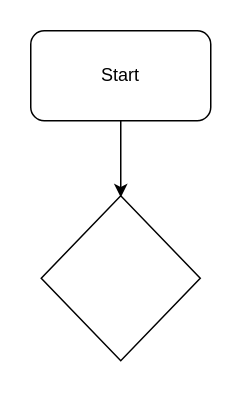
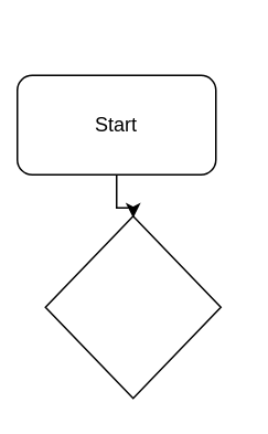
- <mxCell id="3" value="Start" style="rounded=1;whiteSpace=wrap;html=1;" vertex="1" parent="1"><mxGeometry x="20" y="20" width="120" height="60" as="geometry" /></mxCell>
+ <mxCell id="3" value="Start" style="rounded=1;whiteSpace=wrap;html=1;" vertex="1" parent="1"><mxGeometry x="10" y="45" width="120" height="60" as="geometry" /></mxCell>
